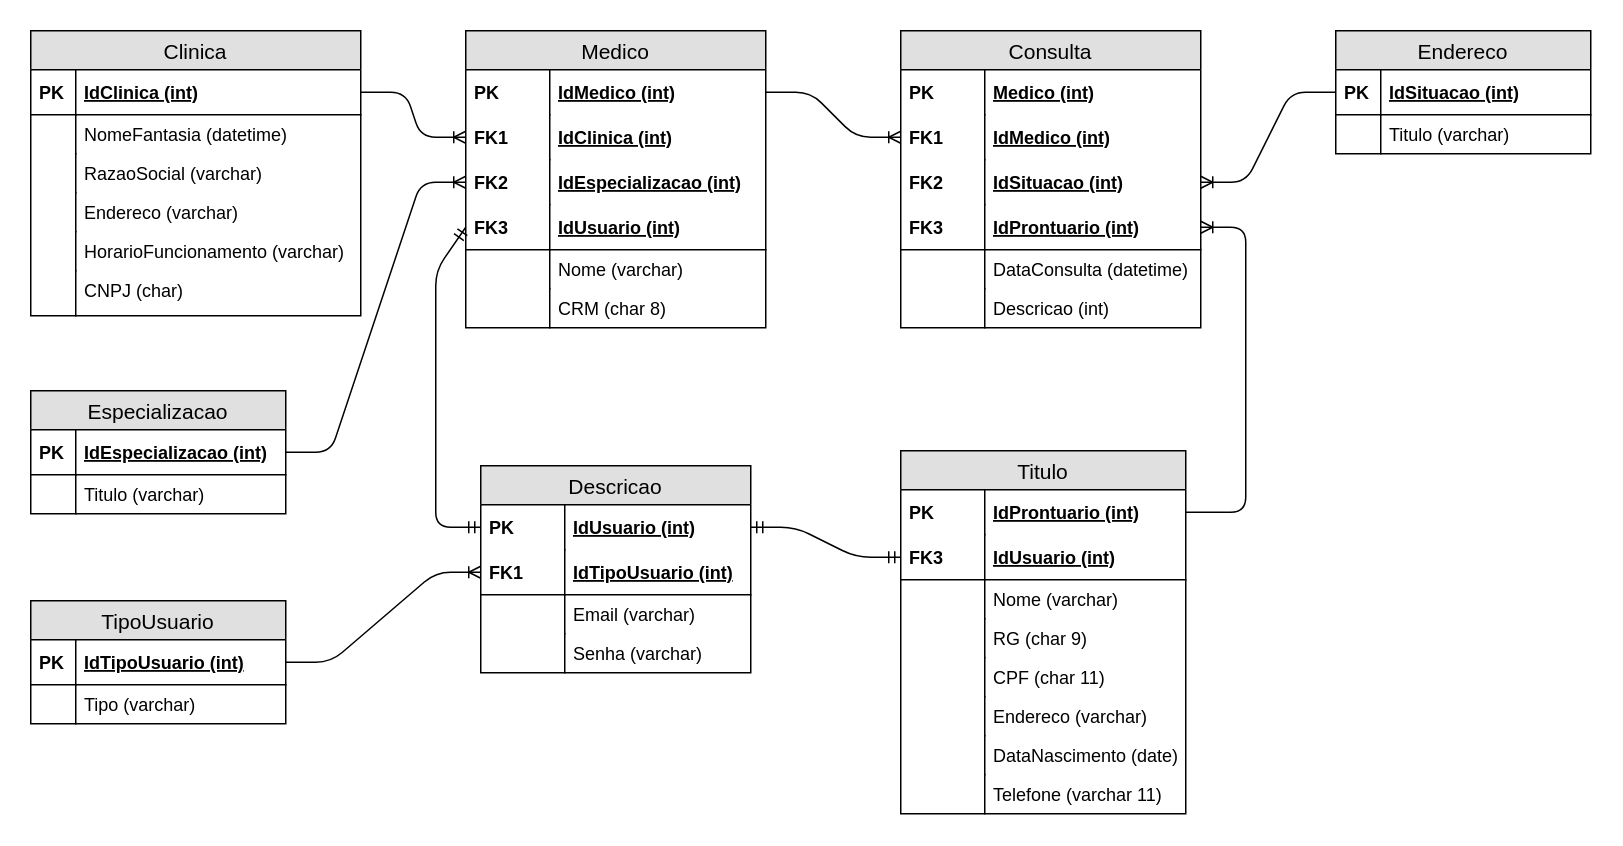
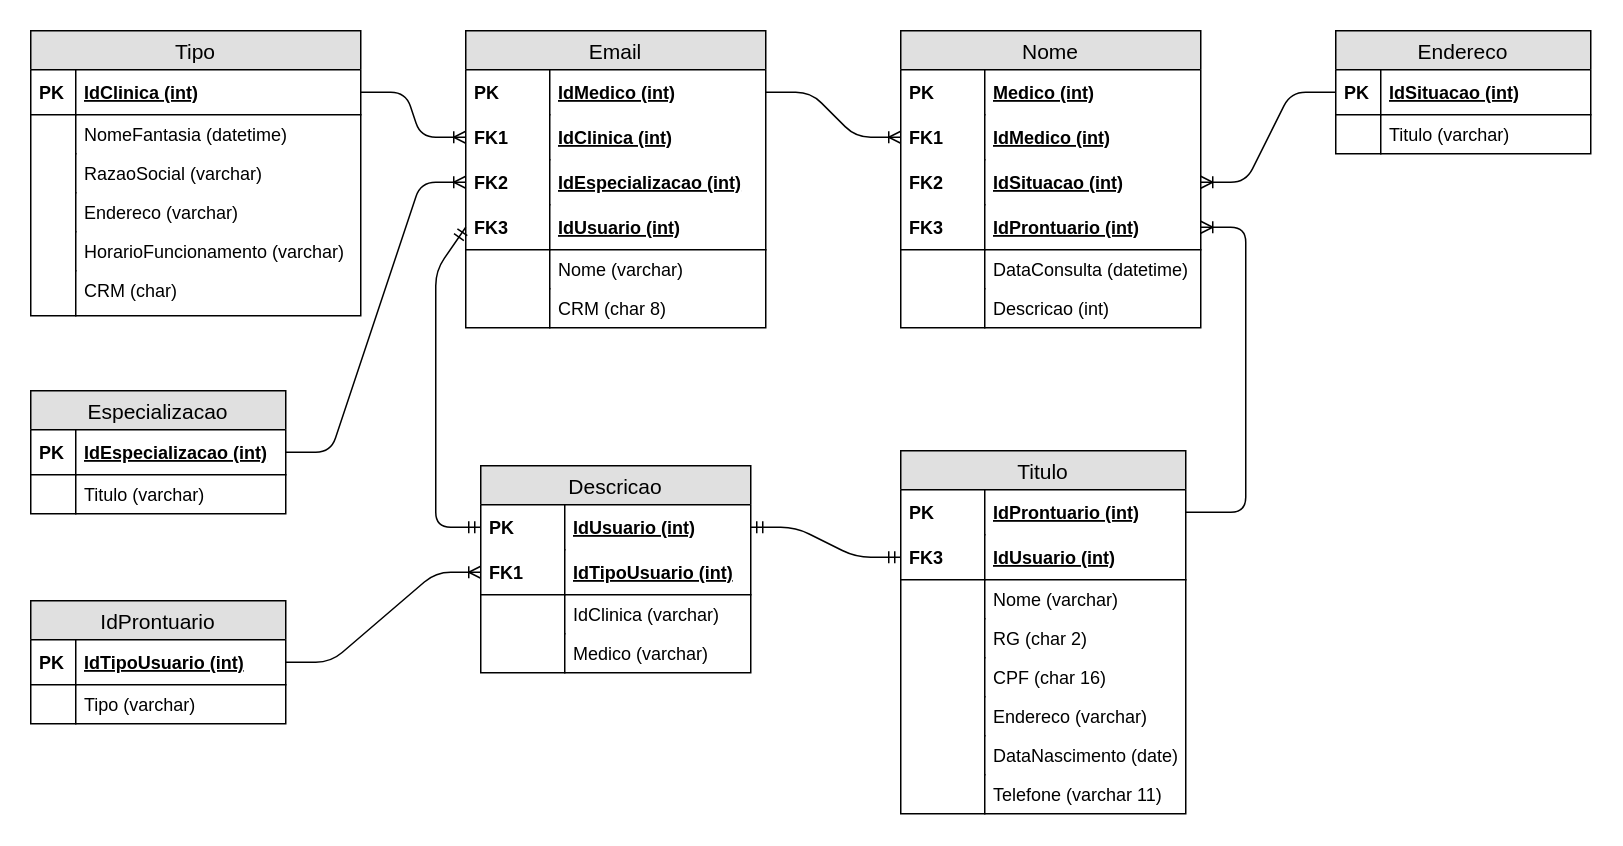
- <mxCell id="2" value="Clinica" style="swimlane;fontStyle=0;childLayout=stackLayout;horizontal=1;startSize=26;fillColor=#e0e0e0;horizontalStack=0;resizeParent=1;resizeParentMax=0;resizeLast=0;collapsible=1;marginBottom=0;swimlaneFillColor=#ffffff;align=center;fontSize=14;" parent="1" vertex="1"><mxGeometry x="20" y="20" width="220" height="190" as="geometry" /></mxCell>
+ <mxCell id="2" value="Tipo" style="swimlane;fontStyle=0;childLayout=stackLayout;horizontal=1;startSize=26;fillColor=#e0e0e0;horizontalStack=0;resizeParent=1;resizeParentMax=0;resizeLast=0;collapsible=1;marginBottom=0;swimlaneFillColor=#ffffff;align=center;fontSize=14;" parent="1" vertex="1"><mxGeometry x="20" y="20" width="220" height="190" as="geometry" /></mxCell>
- <mxCell id="25" value="Medico" style="swimlane;fontStyle=0;childLayout=stackLayout;horizontal=1;startSize=26;fillColor=#e0e0e0;horizontalStack=0;resizeParent=1;resizeParentMax=0;resizeLast=0;collapsible=1;marginBottom=0;swimlaneFillColor=#ffffff;align=center;fontSize=14;" parent="1" vertex="1"><mxGeometry x="310" y="20" width="200" height="198" as="geometry" /></mxCell>
+ <mxCell id="25" value="Email" style="swimlane;fontStyle=0;childLayout=stackLayout;horizontal=1;startSize=26;fillColor=#e0e0e0;horizontalStack=0;resizeParent=1;resizeParentMax=0;resizeLast=0;collapsible=1;marginBottom=0;swimlaneFillColor=#ffffff;align=center;fontSize=14;" parent="1" vertex="1"><mxGeometry x="310" y="20" width="200" height="198" as="geometry" /></mxCell>
- <mxCell id="52" value="Consulta" style="swimlane;fontStyle=0;childLayout=stackLayout;horizontal=1;startSize=26;fillColor=#e0e0e0;horizontalStack=0;resizeParent=1;resizeParentMax=0;resizeLast=0;collapsible=1;marginBottom=0;swimlaneFillColor=#ffffff;align=center;fontSize=14;" parent="1" vertex="1"><mxGeometry x="600" y="20" width="200" height="198" as="geometry" /></mxCell>
+ <mxCell id="52" value="Nome" style="swimlane;fontStyle=0;childLayout=stackLayout;horizontal=1;startSize=26;fillColor=#e0e0e0;horizontalStack=0;resizeParent=1;resizeParentMax=0;resizeLast=0;collapsible=1;marginBottom=0;swimlaneFillColor=#ffffff;align=center;fontSize=14;" parent="1" vertex="1"><mxGeometry x="600" y="20" width="200" height="198" as="geometry" /></mxCell>
- <mxCell id="13" value="CNPJ (char)" style="shape=partialRectangle;top=0;left=0;right=0;bottom=0;align=left;verticalAlign=top;fillColor=none;spacingLeft=34;spacingRight=4;overflow=hidden;rotatable=0;points=[[0,0.5],[1,0.5]];portConstraint=eastwest;dropTarget=0;fontSize=12;" parent="2" vertex="1"><mxGeometry y="160" width="220" height="30" as="geometry" /></mxCell>
+ <mxCell id="13" value="CRM (char)" style="shape=partialRectangle;top=0;left=0;right=0;bottom=0;align=left;verticalAlign=top;fillColor=none;spacingLeft=34;spacingRight=4;overflow=hidden;rotatable=0;points=[[0,0.5],[1,0.5]];portConstraint=eastwest;dropTarget=0;fontSize=12;" parent="2" vertex="1"><mxGeometry y="160" width="220" height="30" as="geometry" /></mxCell>
- <mxCell id="48" value="Email (varchar)" style="shape=partialRectangle;top=0;left=0;right=0;bottom=0;align=left;verticalAlign=top;fillColor=none;spacingLeft=60;spacingRight=4;overflow=hidden;rotatable=0;points=[[0,0.5],[1,0.5]];portConstraint=eastwest;dropTarget=0;fontSize=12;" parent="43" vertex="1"><mxGeometry y="86" width="180" height="26" as="geometry" /></mxCell>
+ <mxCell id="48" value="IdClinica (varchar)" style="shape=partialRectangle;top=0;left=0;right=0;bottom=0;align=left;verticalAlign=top;fillColor=none;spacingLeft=60;spacingRight=4;overflow=hidden;rotatable=0;points=[[0,0.5],[1,0.5]];portConstraint=eastwest;dropTarget=0;fontSize=12;" parent="43" vertex="1"><mxGeometry y="86" width="180" height="26" as="geometry" /></mxCell>
- <mxCell id="15" value="TipoUsuario" style="swimlane;fontStyle=0;childLayout=stackLayout;horizontal=1;startSize=26;fillColor=#e0e0e0;horizontalStack=0;resizeParent=1;resizeParentMax=0;resizeLast=0;collapsible=1;marginBottom=0;swimlaneFillColor=#ffffff;align=center;fontSize=14;" parent="1" vertex="1"><mxGeometry x="20" y="400" width="170" height="82" as="geometry" /></mxCell>
+ <mxCell id="15" value="IdProntuario" style="swimlane;fontStyle=0;childLayout=stackLayout;horizontal=1;startSize=26;fillColor=#e0e0e0;horizontalStack=0;resizeParent=1;resizeParentMax=0;resizeLast=0;collapsible=1;marginBottom=0;swimlaneFillColor=#ffffff;align=center;fontSize=14;" parent="1" vertex="1"><mxGeometry x="20" y="400" width="170" height="82" as="geometry" /></mxCell>
- <mxCell id="72" value="RG (char 9)" style="shape=partialRectangle;top=0;left=0;right=0;bottom=0;align=left;verticalAlign=top;fillColor=none;spacingLeft=60;spacingRight=4;overflow=hidden;rotatable=0;points=[[0,0.5],[1,0.5]];portConstraint=eastwest;dropTarget=0;fontSize=12;" parent="65" vertex="1"><mxGeometry y="112" width="190" height="26" as="geometry" /></mxCell>
+ <mxCell id="72" value="RG (char 2)" style="shape=partialRectangle;top=0;left=0;right=0;bottom=0;align=left;verticalAlign=top;fillColor=none;spacingLeft=60;spacingRight=4;overflow=hidden;rotatable=0;points=[[0,0.5],[1,0.5]];portConstraint=eastwest;dropTarget=0;fontSize=12;" parent="65" vertex="1"><mxGeometry y="112" width="190" height="26" as="geometry" /></mxCell>
- <mxCell id="50" value="Senha (varchar)" style="shape=partialRectangle;top=0;left=0;right=0;bottom=0;align=left;verticalAlign=top;fillColor=none;spacingLeft=60;spacingRight=4;overflow=hidden;rotatable=0;points=[[0,0.5],[1,0.5]];portConstraint=eastwest;dropTarget=0;fontSize=12;" parent="43" vertex="1"><mxGeometry y="112" width="180" height="26" as="geometry" /></mxCell>
+ <mxCell id="50" value="Medico (varchar)" style="shape=partialRectangle;top=0;left=0;right=0;bottom=0;align=left;verticalAlign=top;fillColor=none;spacingLeft=60;spacingRight=4;overflow=hidden;rotatable=0;points=[[0,0.5],[1,0.5]];portConstraint=eastwest;dropTarget=0;fontSize=12;" parent="43" vertex="1"><mxGeometry y="112" width="180" height="26" as="geometry" /></mxCell>
- <mxCell id="74" value="CPF (char 11)" style="shape=partialRectangle;top=0;left=0;right=0;bottom=0;align=left;verticalAlign=top;fillColor=none;spacingLeft=60;spacingRight=4;overflow=hidden;rotatable=0;points=[[0,0.5],[1,0.5]];portConstraint=eastwest;dropTarget=0;fontSize=12;" parent="65" vertex="1"><mxGeometry y="138" width="190" height="26" as="geometry" /></mxCell>
+ <mxCell id="74" value="CPF (char 16)" style="shape=partialRectangle;top=0;left=0;right=0;bottom=0;align=left;verticalAlign=top;fillColor=none;spacingLeft=60;spacingRight=4;overflow=hidden;rotatable=0;points=[[0,0.5],[1,0.5]];portConstraint=eastwest;dropTarget=0;fontSize=12;" parent="65" vertex="1"><mxGeometry y="138" width="190" height="26" as="geometry" /></mxCell>
